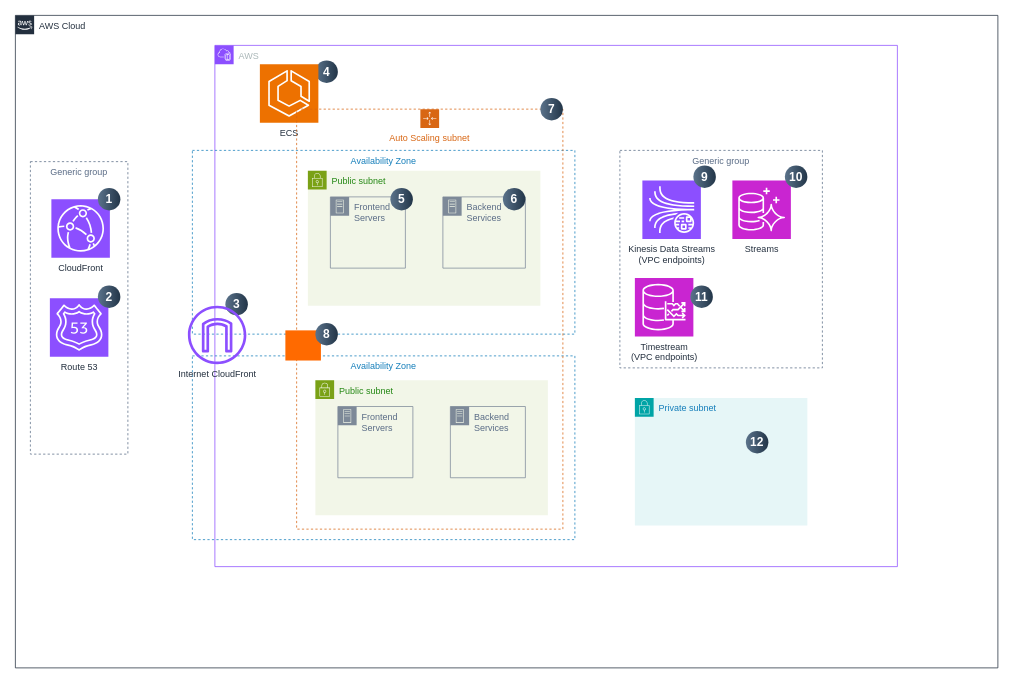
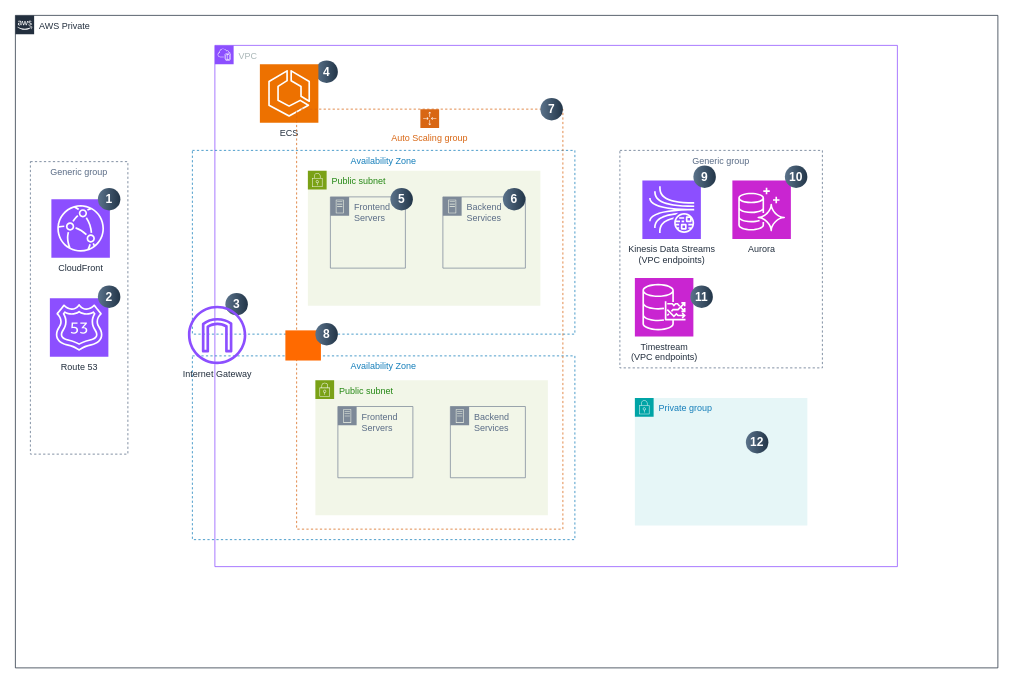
- <mxCell id="2" value="AWS Cloud" style="points=[[0,0],[0.25,0],[0.5,0],[0.75,0],[1,0],[1,0.25],[1,0.5],[1,0.75],[1,1],[0.75,1],[0.5,1],[0.25,1],[0,1],[0,0.75],[0,0.5],[0,0.25]];outlineConnect=0;gradientColor=none;html=1;whiteSpace=wrap;fontSize=12;fontStyle=0;container=1;pointerEvents=0;collapsible=0;recursiveResize=0;shape=mxgraph.aws4.group;grIcon=mxgraph.aws4.group_aws_cloud_alt;strokeColor=#232F3E;fillColor=none;verticalAlign=top;align=left;spacingLeft=30;fontColor=#232F3E;dashed=0;" vertex="1" parent="1"><mxGeometry x="20" y="20" width="1310" height="870" as="geometry" /></mxCell>
+ <mxCell id="2" value="AWS Private" style="points=[[0,0],[0.25,0],[0.5,0],[0.75,0],[1,0],[1,0.25],[1,0.5],[1,0.75],[1,1],[0.75,1],[0.5,1],[0.25,1],[0,1],[0,0.75],[0,0.5],[0,0.25]];outlineConnect=0;gradientColor=none;html=1;whiteSpace=wrap;fontSize=12;fontStyle=0;container=1;pointerEvents=0;collapsible=0;recursiveResize=0;shape=mxgraph.aws4.group;grIcon=mxgraph.aws4.group_aws_cloud_alt;strokeColor=#232F3E;fillColor=none;verticalAlign=top;align=left;spacingLeft=30;fontColor=#232F3E;dashed=0;" vertex="1" parent="1"><mxGeometry x="20" y="20" width="1310" height="870" as="geometry" /></mxCell>
- <mxCell id="3" value="AWS" style="points=[[0,0],[0.25,0],[0.5,0],[0.75,0],[1,0],[1,0.25],[1,0.5],[1,0.75],[1,1],[0.75,1],[0.5,1],[0.25,1],[0,1],[0,0.75],[0,0.5],[0,0.25]];outlineConnect=0;gradientColor=none;html=1;whiteSpace=wrap;fontSize=12;fontStyle=0;container=1;pointerEvents=0;collapsible=0;recursiveResize=0;shape=mxgraph.aws4.group;grIcon=mxgraph.aws4.group_vpc2;strokeColor=#8C4FFF;fillColor=none;verticalAlign=top;align=left;spacingLeft=30;fontColor=#AAB7B8;dashed=0;" vertex="1" parent="2"><mxGeometry x="266" y="40" width="910" height="695" as="geometry" /></mxCell>
+ <mxCell id="3" value="VPC" style="points=[[0,0],[0.25,0],[0.5,0],[0.75,0],[1,0],[1,0.25],[1,0.5],[1,0.75],[1,1],[0.75,1],[0.5,1],[0.25,1],[0,1],[0,0.75],[0,0.5],[0,0.25]];outlineConnect=0;gradientColor=none;html=1;whiteSpace=wrap;fontSize=12;fontStyle=0;container=1;pointerEvents=0;collapsible=0;recursiveResize=0;shape=mxgraph.aws4.group;grIcon=mxgraph.aws4.group_vpc2;strokeColor=#8C4FFF;fillColor=none;verticalAlign=top;align=left;spacingLeft=30;fontColor=#AAB7B8;dashed=0;" vertex="1" parent="2"><mxGeometry x="266" y="40" width="910" height="695" as="geometry" /></mxCell>
- <mxCell id="22" value="Auto Scaling subnet" style="points=[[0,0],[0.25,0],[0.5,0],[0.75,0],[1,0],[1,0.25],[1,0.5],[1,0.75],[1,1],[0.75,1],[0.5,1],[0.25,1],[0,1],[0,0.75],[0,0.5],[0,0.25]];outlineConnect=0;gradientColor=none;html=1;whiteSpace=wrap;fontSize=12;fontStyle=0;container=1;pointerEvents=0;collapsible=0;recursiveResize=0;shape=mxgraph.aws4.groupCenter;grIcon=mxgraph.aws4.group_auto_scaling_group;grStroke=1;strokeColor=#D86613;fillColor=none;verticalAlign=top;align=center;fontColor=#D86613;dashed=1;spacingTop=25;" vertex="1" parent="2"><mxGeometry x="375" y="125" width="355" height="560" as="geometry" /></mxCell>
+ <mxCell id="22" value="Auto Scaling group" style="points=[[0,0],[0.25,0],[0.5,0],[0.75,0],[1,0],[1,0.25],[1,0.5],[1,0.75],[1,1],[0.75,1],[0.5,1],[0.25,1],[0,1],[0,0.75],[0,0.5],[0,0.25]];outlineConnect=0;gradientColor=none;html=1;whiteSpace=wrap;fontSize=12;fontStyle=0;container=1;pointerEvents=0;collapsible=0;recursiveResize=0;shape=mxgraph.aws4.groupCenter;grIcon=mxgraph.aws4.group_auto_scaling_group;grStroke=1;strokeColor=#D86613;fillColor=none;verticalAlign=top;align=center;fontColor=#D86613;dashed=1;spacingTop=25;" vertex="1" parent="2"><mxGeometry x="375" y="125" width="355" height="560" as="geometry" /></mxCell>
- <mxCell id="11" value="Streams" style="sketch=0;points=[[0,0,0],[0.25,0,0],[0.5,0,0],[0.75,0,0],[1,0,0],[0,1,0],[0.25,1,0],[0.5,1,0],[0.75,1,0],[1,1,0],[0,0.25,0],[0,0.5,0],[0,0.75,0],[1,0.25,0],[1,0.5,0],[1,0.75,0]];outlineConnect=0;fontColor=#232F3E;fillColor=#C925D1;strokeColor=#ffffff;dashed=0;verticalLabelPosition=bottom;verticalAlign=top;align=center;html=1;fontSize=12;fontStyle=0;aspect=fixed;shape=mxgraph.aws4.resourceIcon;resIcon=mxgraph.aws4.aurora;" vertex="1" parent="3"><mxGeometry x="690" y="180" width="78" height="78" as="geometry" /></mxCell>
+ <mxCell id="11" value="Aurora" style="sketch=0;points=[[0,0,0],[0.25,0,0],[0.5,0,0],[0.75,0,0],[1,0,0],[0,1,0],[0.25,1,0],[0.5,1,0],[0.75,1,0],[1,1,0],[0,0.25,0],[0,0.5,0],[0,0.75,0],[1,0.25,0],[1,0.5,0],[1,0.75,0]];outlineConnect=0;fontColor=#232F3E;fillColor=#C925D1;strokeColor=#ffffff;dashed=0;verticalLabelPosition=bottom;verticalAlign=top;align=center;html=1;fontSize=12;fontStyle=0;aspect=fixed;shape=mxgraph.aws4.resourceIcon;resIcon=mxgraph.aws4.aurora;" vertex="1" parent="3"><mxGeometry x="690" y="180" width="78" height="78" as="geometry" /></mxCell>
- <mxCell id="33" value="Internet CloudFront" style="sketch=0;outlineConnect=0;fontColor=#232F3E;gradientColor=none;fillColor=#8C4FFF;strokeColor=none;dashed=0;verticalLabelPosition=bottom;verticalAlign=top;align=center;html=1;fontSize=12;fontStyle=0;aspect=fixed;pointerEvents=1;shape=mxgraph.aws4.internet_gateway;" vertex="1" parent="2"><mxGeometry x="230" y="387" width="78" height="78" as="geometry" /></mxCell>
+ <mxCell id="33" value="Internet Gateway" style="sketch=0;outlineConnect=0;fontColor=#232F3E;gradientColor=none;fillColor=#8C4FFF;strokeColor=none;dashed=0;verticalLabelPosition=bottom;verticalAlign=top;align=center;html=1;fontSize=12;fontStyle=0;aspect=fixed;pointerEvents=1;shape=mxgraph.aws4.internet_gateway;" vertex="1" parent="2"><mxGeometry x="230" y="387" width="78" height="78" as="geometry" /></mxCell>
- <mxCell id="9" value="Private subnet" style="points=[[0,0],[0.25,0],[0.5,0],[0.75,0],[1,0],[1,0.25],[1,0.5],[1,0.75],[1,1],[0.75,1],[0.5,1],[0.25,1],[0,1],[0,0.75],[0,0.5],[0,0.25]];outlineConnect=0;gradientColor=none;html=1;whiteSpace=wrap;fontSize=12;fontStyle=0;container=1;pointerEvents=0;collapsible=0;recursiveResize=0;shape=mxgraph.aws4.group;grIcon=mxgraph.aws4.group_security_group;grStroke=0;strokeColor=#00A4A6;fillColor=#E6F6F7;verticalAlign=top;align=left;spacingLeft=30;fontColor=#147EBA;dashed=0;" vertex="1" parent="3"><mxGeometry x="560" y="470" width="230" height="170" as="geometry" /></mxCell>
+ <mxCell id="9" value="Private group" style="points=[[0,0],[0.25,0],[0.5,0],[0.75,0],[1,0],[1,0.25],[1,0.5],[1,0.75],[1,1],[0.75,1],[0.5,1],[0.25,1],[0,1],[0,0.75],[0,0.5],[0,0.25]];outlineConnect=0;gradientColor=none;html=1;whiteSpace=wrap;fontSize=12;fontStyle=0;container=1;pointerEvents=0;collapsible=0;recursiveResize=0;shape=mxgraph.aws4.group;grIcon=mxgraph.aws4.group_security_group;grStroke=0;strokeColor=#00A4A6;fillColor=#E6F6F7;verticalAlign=top;align=left;spacingLeft=30;fontColor=#147EBA;dashed=0;" vertex="1" parent="3"><mxGeometry x="560" y="470" width="230" height="170" as="geometry" /></mxCell>
